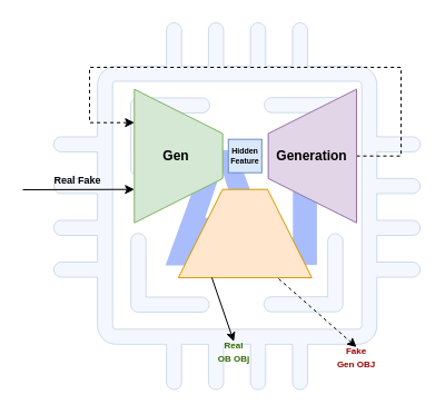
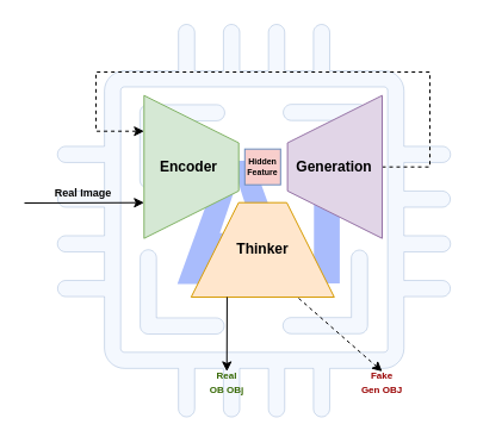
- <mxCell id="11" value="&lt;div style=&quot;font-size: 7px;&quot;&gt;&lt;font style=&quot;font-size: 7px;&quot;&gt;&lt;b&gt;Hidden&lt;/b&gt;&lt;/font&gt;&lt;/div&gt;&lt;font style=&quot;font-size: 7px;&quot;&gt;&lt;b&gt;Feature&lt;/b&gt;&lt;/font&gt;" style="rounded=0;whiteSpace=wrap;html=1;align=center;fontSize=7;fillColor=#dae8fc;strokeColor=#6c8ebf;" parent="1" vertex="1"><mxGeometry x="204.8" y="124.68" width="30" height="30" as="geometry" /></mxCell>
+ <mxCell id="11" value="&lt;div style=&quot;font-size: 7px;&quot;&gt;&lt;font style=&quot;font-size: 7px;&quot;&gt;&lt;b&gt;Hidden&lt;/b&gt;&lt;/font&gt;&lt;/div&gt;&lt;font style=&quot;font-size: 7px;&quot;&gt;&lt;b&gt;Feature&lt;/b&gt;&lt;/font&gt;" style="rounded=0;whiteSpace=wrap;html=1;align=center;fontSize=7;fillColor=#f8cecc;strokeColor=#6c8ebf;" parent="1" vertex="1"><mxGeometry x="204.8" y="124.68" width="30" height="30" as="geometry" /></mxCell>
- <mxCell id="8" value="&lt;b&gt;Gen&lt;/b&gt;" style="text;html=1;align=center;verticalAlign=middle;whiteSpace=wrap;rounded=0;" parent="1" vertex="1"><mxGeometry x="123.3" y="124.68" width="70" height="30" as="geometry" /></mxCell>
+ <mxCell id="8" value="&lt;b&gt;Encoder&lt;/b&gt;" style="text;html=1;align=center;verticalAlign=middle;whiteSpace=wrap;rounded=0;" parent="1" vertex="1"><mxGeometry x="123.3" y="124.68" width="70" height="30" as="geometry" /></mxCell>
- <mxCell id="12" value="&lt;b style=&quot;font-size: 9px;&quot;&gt;Real Fake&lt;/b&gt;" style="text;html=1;align=center;verticalAlign=middle;whiteSpace=wrap;rounded=0;fontSize=9;" parent="1" vertex="1"><mxGeometry x="39" y="153.68" width="61" height="16" as="geometry" /></mxCell>
+ <mxCell id="12" value="&lt;b style=&quot;font-size: 9px;&quot;&gt;Real Image&lt;/b&gt;" style="text;html=1;align=center;verticalAlign=middle;whiteSpace=wrap;rounded=0;fontSize=9;" parent="1" vertex="1"><mxGeometry x="39" y="153.68" width="61" height="16" as="geometry" /></mxCell>
+ <mxCell id="10" value="&lt;b&gt;Thinker&lt;/b&gt;" style="text;html=1;align=center;verticalAlign=middle;whiteSpace=wrap;rounded=0;" parent="1" vertex="1"><mxGeometry x="184.8" y="201.87" width="70" height="15" as="geometry" /></mxCell>
- <mxCell id="16" value="&lt;font color=&quot;#336600&quot; style=&quot;font-size: 8px;&quot;&gt;&lt;b style=&quot;&quot;&gt;Real&lt;/b&gt;&lt;/font&gt;&lt;div&gt;&lt;font color=&quot;#336600&quot; style=&quot;font-size: 8px;&quot;&gt;&lt;b style=&quot;&quot;&gt;OB OBj&lt;/b&gt;&lt;/font&gt;&lt;/div&gt;" style="text;html=1;align=center;verticalAlign=middle;whiteSpace=wrap;rounded=0;fontSize=10;" parent="1" vertex="1"><mxGeometry x="193.7" y="305" width="32.1" height="20" as="geometry" /></mxCell>
+ <mxCell id="16" value="&lt;font color=&quot;#336600&quot; style=&quot;font-size: 8px;&quot;&gt;&lt;b style=&quot;&quot;&gt;Real&lt;/b&gt;&lt;/font&gt;&lt;div&gt;&lt;font color=&quot;#336600&quot; style=&quot;font-size: 8px;&quot;&gt;&lt;b style=&quot;&quot;&gt;OB OBj&lt;/b&gt;&lt;/font&gt;&lt;/div&gt;" style="text;html=1;align=center;verticalAlign=middle;whiteSpace=wrap;rounded=0;fontSize=10;" parent="1" vertex="1"><mxGeometry x="173.7" y="310" width="32.1" height="20" as="geometry" /></mxCell>
